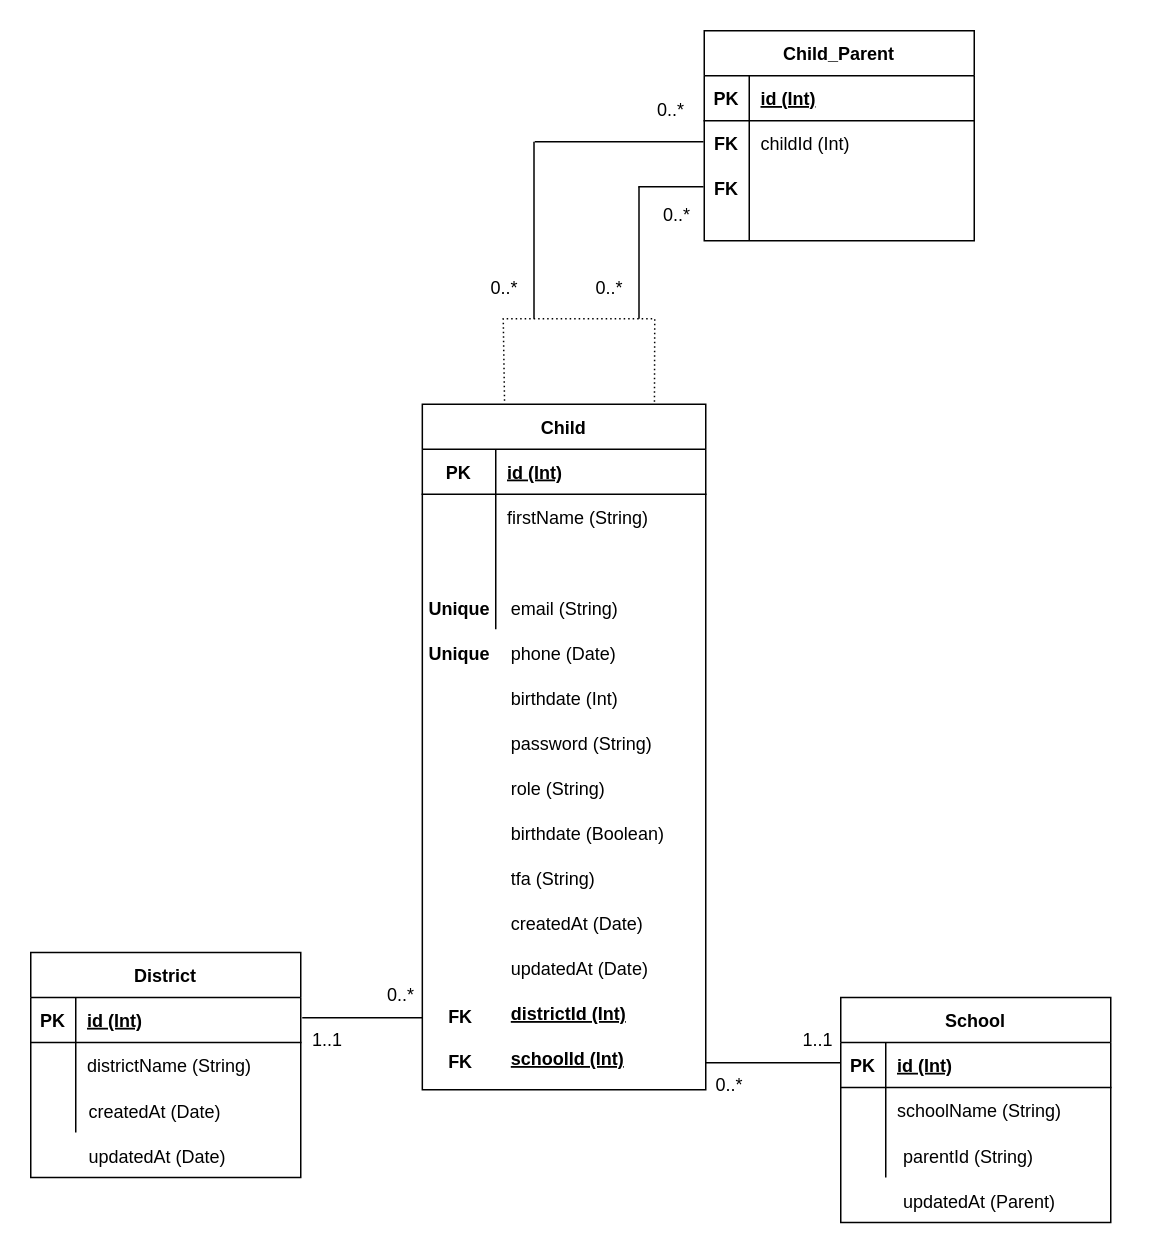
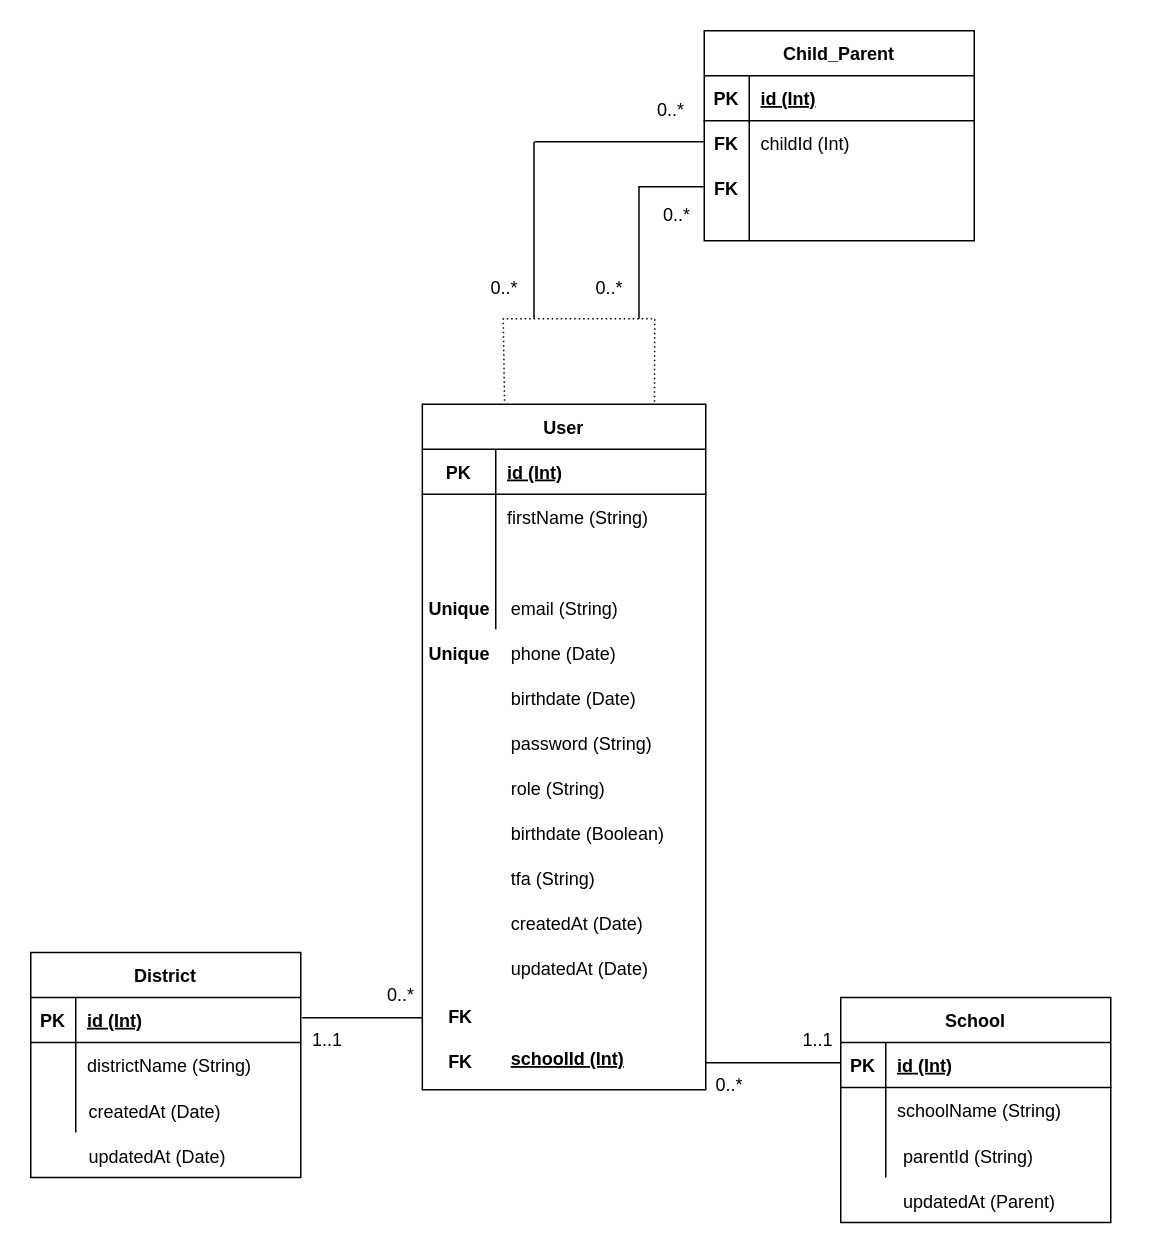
- <mxCell id="17" value="Child" style="shape=table;startSize=30;container=1;collapsible=1;childLayout=tableLayout;fixedRows=1;rowLines=0;fontStyle=1;align=center;resizeLast=1;" parent="16" vertex="1"><mxGeometry x="1.05" width="188.95" height="457" as="geometry" /></mxCell>
+ <mxCell id="17" value="User" style="shape=table;startSize=30;container=1;collapsible=1;childLayout=tableLayout;fixedRows=1;rowLines=0;fontStyle=1;align=center;resizeLast=1;" parent="16" vertex="1"><mxGeometry x="1.05" width="188.95" height="457" as="geometry" /></mxCell>
- <mxCell id="31" value="birthdate (Int)" style="shape=partialRectangle;connectable=0;fillColor=none;top=0;left=0;bottom=0;right=0;align=left;spacingLeft=6;overflow=hidden;" parent="16" vertex="1"><mxGeometry x="52.541" y="181" width="157.459" height="30" as="geometry"><mxRectangle width="150" height="30" as="alternateBounds" /></mxGeometry></mxCell>
+ <mxCell id="31" value="birthdate (Date)" style="shape=partialRectangle;connectable=0;fillColor=none;top=0;left=0;bottom=0;right=0;align=left;spacingLeft=6;overflow=hidden;" parent="16" vertex="1"><mxGeometry x="52.541" y="181" width="157.459" height="30" as="geometry"><mxRectangle width="150" height="30" as="alternateBounds" /></mxGeometry></mxCell>
- <mxCell id="36" value="districtId (Int)" style="shape=partialRectangle;connectable=0;fillColor=none;top=0;left=0;bottom=0;right=0;align=left;spacingLeft=6;overflow=hidden;fontStyle=5" parent="16" vertex="1"><mxGeometry x="52.54" y="391" width="136.46" height="30" as="geometry"><mxRectangle width="150" height="30" as="alternateBounds" /></mxGeometry></mxCell>
